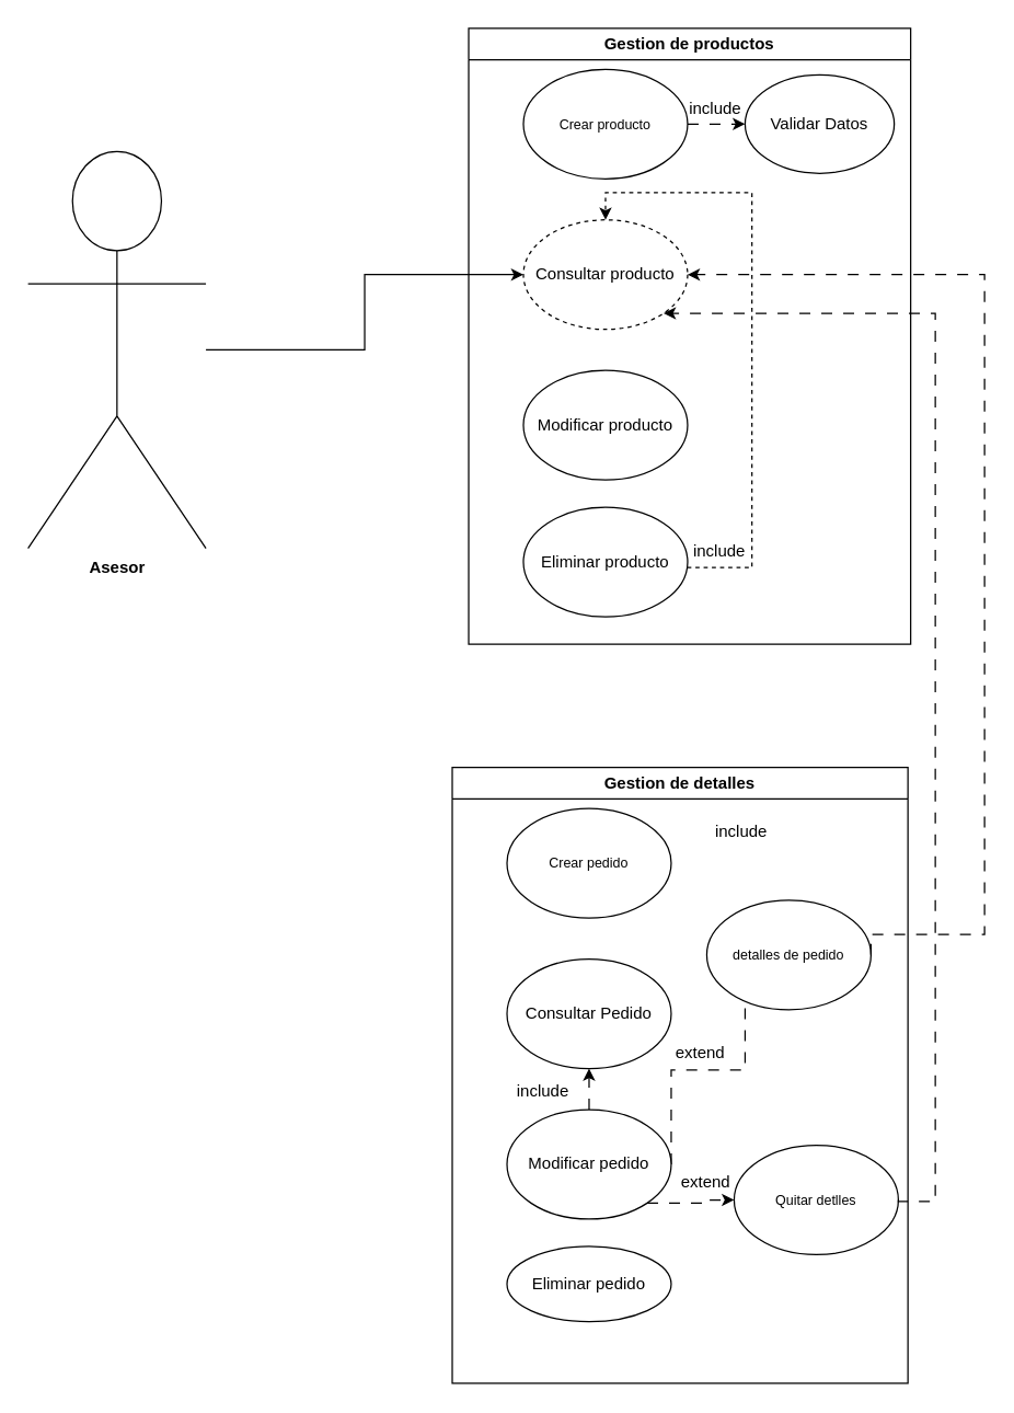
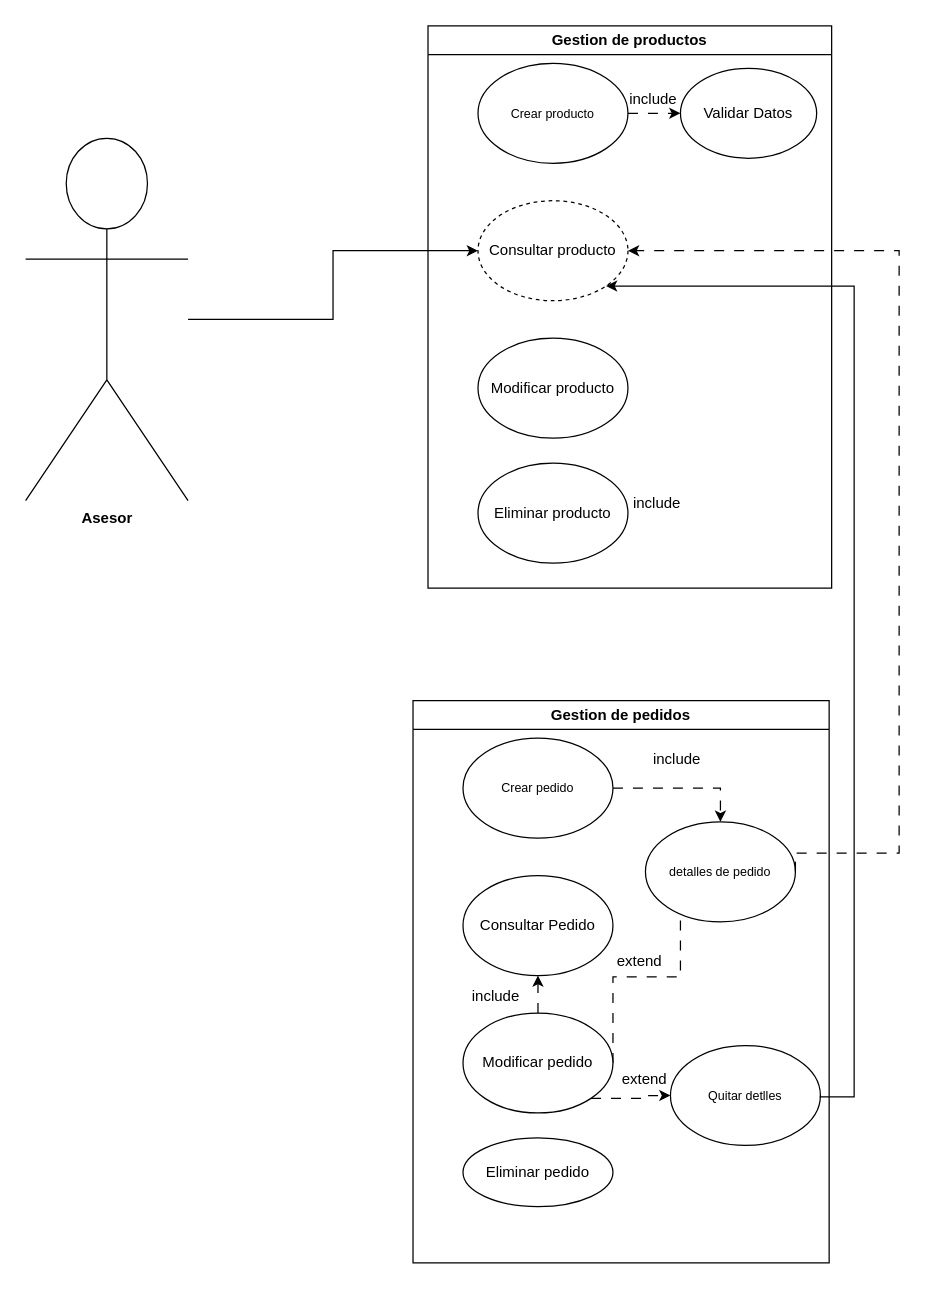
- <mxCell id="9" style="edgeStyle=orthogonalEdgeStyle;rounded=0;orthogonalLoop=1;jettySize=auto;html=1;entryX=0.5;entryY=0;entryDx=0;entryDy=0;dashed=1;" edge="1" parent="4" source="10" target="8"><mxGeometry relative="1" as="geometry"><Array as="points"><mxPoint x="207" y="394" /><mxPoint x="207" y="120" /><mxPoint x="100" y="120" /></Array></mxGeometry></mxCell>
- <mxCell id="29" style="edgeStyle=orthogonalEdgeStyle;rounded=0;orthogonalLoop=1;jettySize=auto;html=1;exitX=1;exitY=0.5;exitDx=0;exitDy=0;entryX=1;entryY=1;entryDx=0;entryDy=0;dashed=1;dashPattern=8 8;" edge="1" parent="1" source="23" target="8"><mxGeometry relative="1" as="geometry"><Array as="points"><mxPoint x="683" y="877" /><mxPoint x="683" y="228" /></Array></mxGeometry></mxCell>
+ <mxCell id="29" style="edgeStyle=orthogonalEdgeStyle;rounded=0;orthogonalLoop=1;jettySize=auto;html=1;exitX=1;exitY=0.5;exitDx=0;exitDy=0;entryX=1;entryY=1;entryDx=0;entryDy=0;dashed=0;dashPattern=8 8;" edge="1" parent="1" source="23" target="8"><mxGeometry relative="1" as="geometry"><Array as="points"><mxPoint x="683" y="877" /><mxPoint x="683" y="228" /></Array></mxGeometry></mxCell>
- <mxCell id="13" value="Gestion de detalles" style="swimlane;whiteSpace=wrap;html=1;" vertex="1" parent="1"><mxGeometry x="330" y="560" width="333" height="450" as="geometry" /></mxCell>
+ <mxCell id="13" value="Gestion de pedidos" style="swimlane;whiteSpace=wrap;html=1;" vertex="1" parent="1"><mxGeometry x="330" y="560" width="333" height="450" as="geometry" /></mxCell>
+ <mxCell id="14" style="edgeStyle=orthogonalEdgeStyle;rounded=0;orthogonalLoop=1;jettySize=auto;html=1;exitX=1;exitY=0.5;exitDx=0;exitDy=0;entryX=0.5;entryY=0;entryDx=0;entryDy=0;dashed=1;dashPattern=8 8;" edge="1" parent="13" source="15" target="22"><mxGeometry relative="1" as="geometry" /></mxCell>
